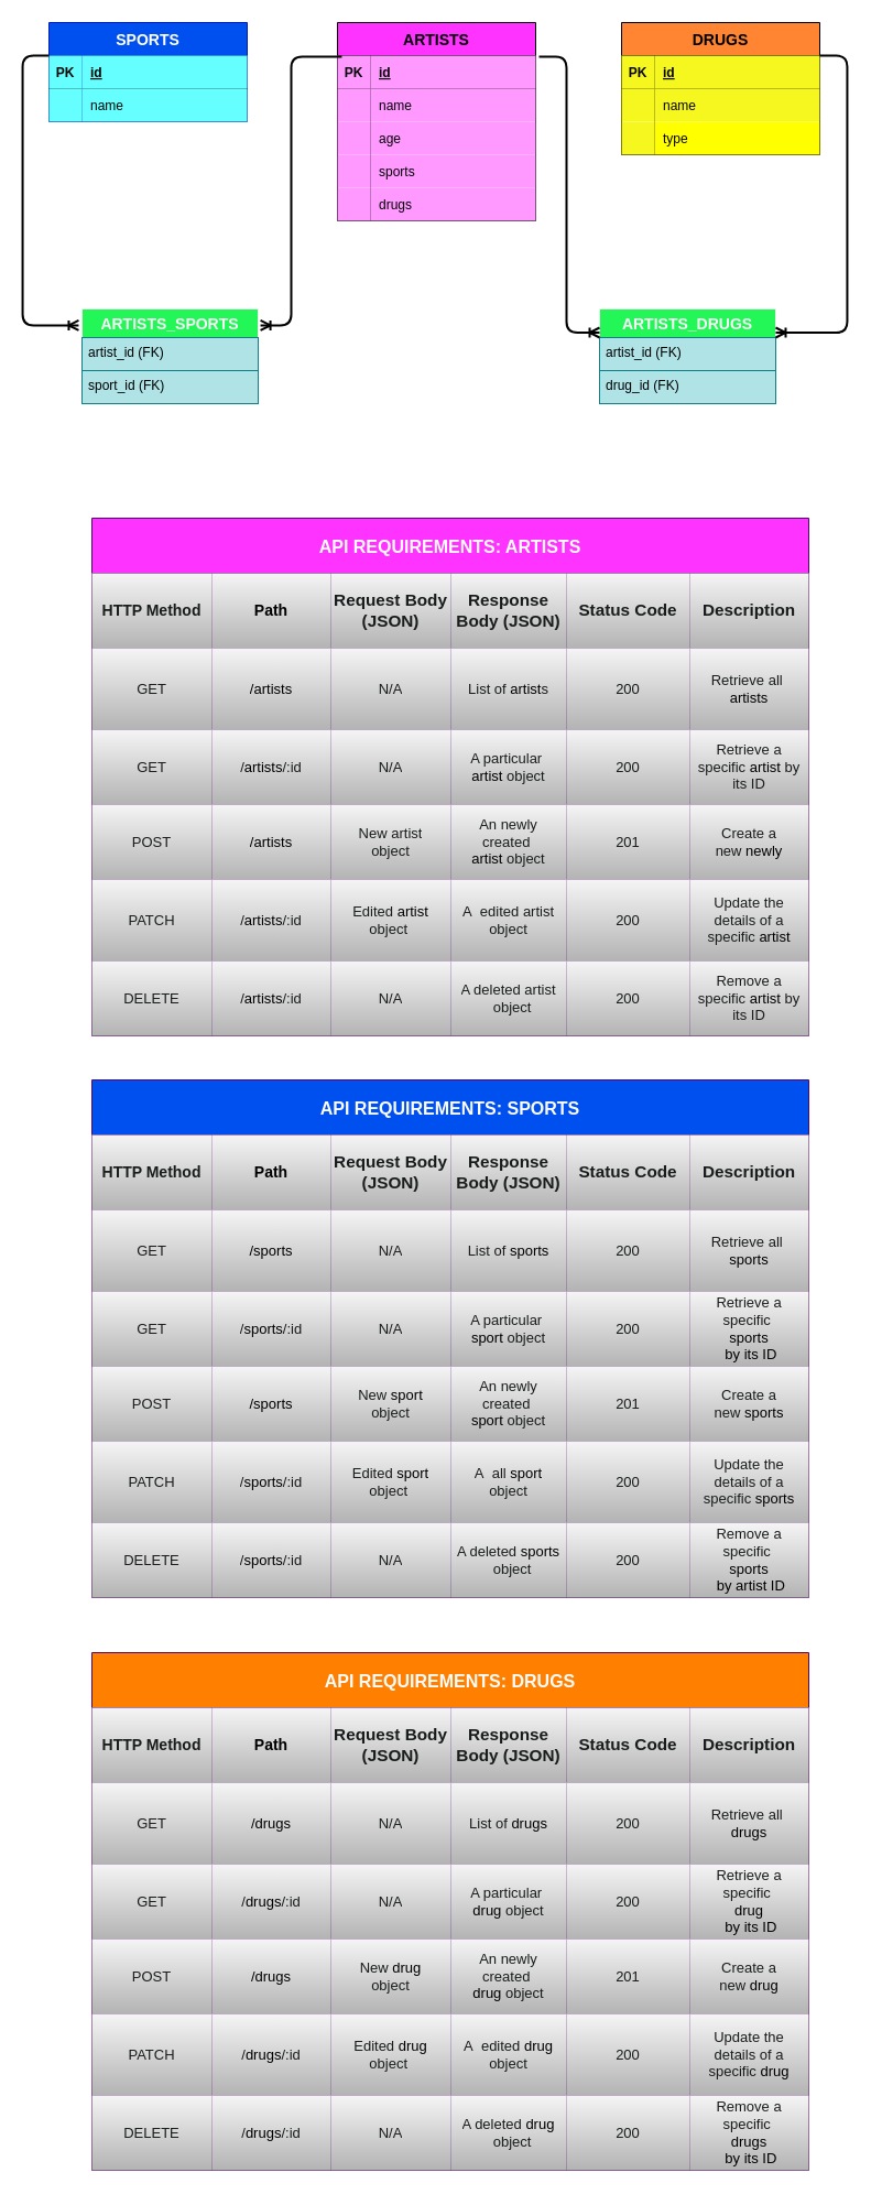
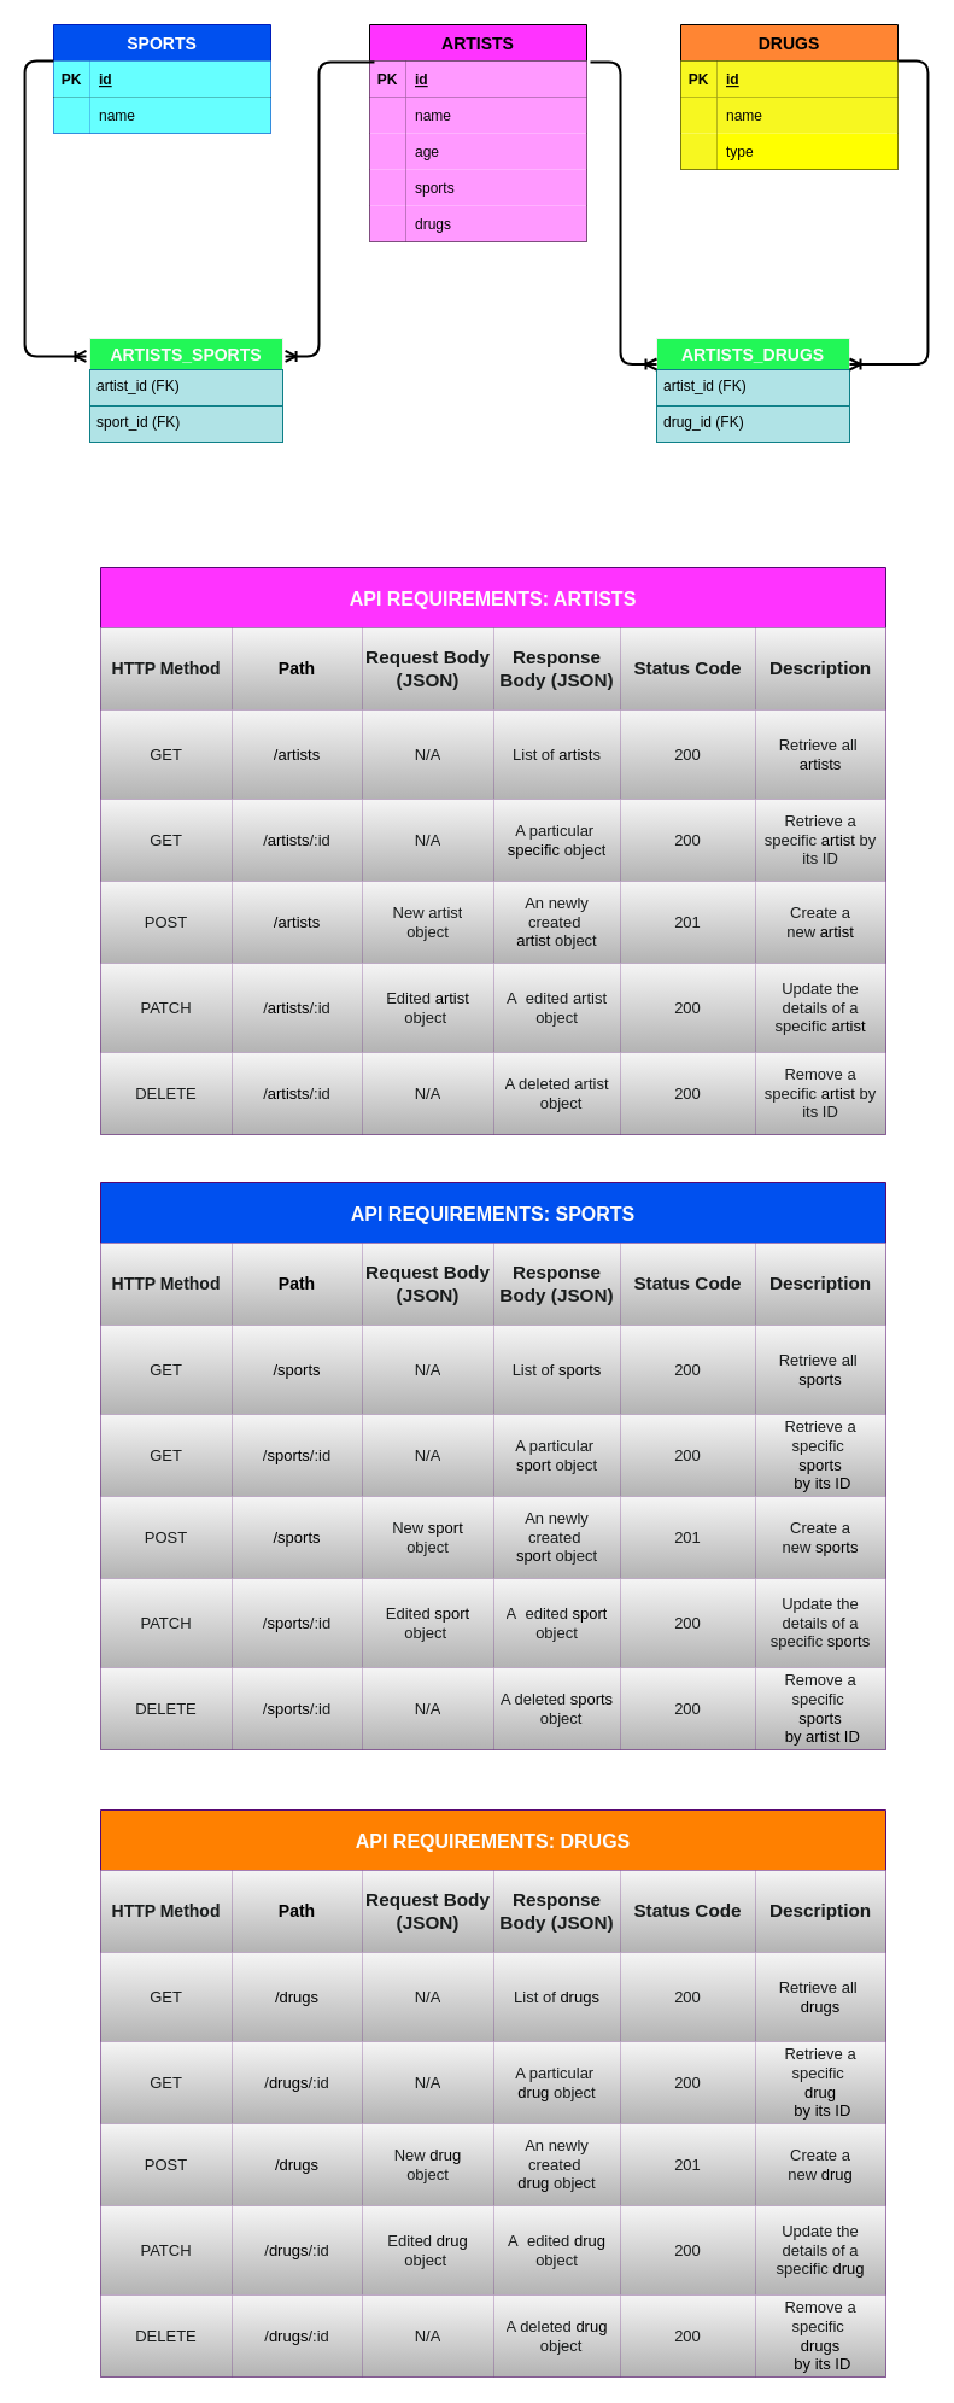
- <mxCell id="64" value="&lt;span style=&quot;color: rgb(25, 28, 28); font-size: 13px; text-align: start;&quot;&gt;A particular&amp;nbsp;&lt;br&gt;&lt;/span&gt;artist&lt;span style=&quot;color: rgb(25, 28, 28); font-size: 13px; text-align: start;&quot;&gt;&amp;nbsp;object&lt;/span&gt;" style="shape=partialRectangle;html=1;whiteSpace=wrap;connectable=0;overflow=hidden;fillColor=#f5f5f5;top=0;left=0;bottom=0;right=0;pointerEvents=1;labelBackgroundColor=none;strokeColor=#666666;fontSize=13;gradientColor=#b3b3b3;fontColor=#000000;fontFamily=Helvetica;" parent="60" vertex="1"><mxGeometry x="326" width="105" height="68" as="geometry"><mxRectangle width="105" height="68" as="alternateBounds" /></mxGeometry></mxCell>
+ <mxCell id="64" value="&lt;span style=&quot;color: rgb(25, 28, 28); font-size: 13px; text-align: start;&quot;&gt;A particular&amp;nbsp;&lt;br&gt;&lt;/span&gt;specific&lt;span style=&quot;color: rgb(25, 28, 28); font-size: 13px; text-align: start;&quot;&gt;&amp;nbsp;object&lt;/span&gt;" style="shape=partialRectangle;html=1;whiteSpace=wrap;connectable=0;overflow=hidden;fillColor=#f5f5f5;top=0;left=0;bottom=0;right=0;pointerEvents=1;labelBackgroundColor=none;strokeColor=#666666;fontSize=13;gradientColor=#b3b3b3;fontColor=#000000;fontFamily=Helvetica;" parent="60" vertex="1"><mxGeometry x="326" width="105" height="68" as="geometry"><mxRectangle width="105" height="68" as="alternateBounds" /></mxGeometry></mxCell>
- <mxCell id="73" value="&lt;span style=&quot;color: rgb(25, 28, 28); font-size: 13px; text-align: start;&quot;&gt;Create a new&amp;nbsp;&lt;/span&gt;newly" style="shape=partialRectangle;html=1;whiteSpace=wrap;connectable=0;overflow=hidden;fillColor=#f5f5f5;top=0;left=0;bottom=0;right=0;pointerEvents=1;labelBackgroundColor=none;strokeColor=#666666;fontSize=13;gradientColor=#b3b3b3;fontColor=#000000;fontFamily=Helvetica;" parent="67" vertex="1"><mxGeometry x="543" width="108" height="68" as="geometry"><mxRectangle width="108" height="68" as="alternateBounds" /></mxGeometry></mxCell>
+ <mxCell id="73" value="&lt;span style=&quot;color: rgb(25, 28, 28); font-size: 13px; text-align: start;&quot;&gt;Create a new&amp;nbsp;&lt;/span&gt;artist" style="shape=partialRectangle;html=1;whiteSpace=wrap;connectable=0;overflow=hidden;fillColor=#f5f5f5;top=0;left=0;bottom=0;right=0;pointerEvents=1;labelBackgroundColor=none;strokeColor=#666666;fontSize=13;gradientColor=#b3b3b3;fontColor=#000000;fontFamily=Helvetica;" parent="67" vertex="1"><mxGeometry x="543" width="108" height="68" as="geometry"><mxRectangle width="108" height="68" as="alternateBounds" /></mxGeometry></mxCell>
- <mxCell id="121" value="&lt;span style=&quot;color: rgb(25, 28, 28); font-size: 13px; text-align: start;&quot;&gt;A&amp;nbsp;&lt;/span&gt;&lt;span style=&quot;color: rgb(25, 28, 28); font-size: 13px; text-align: start;&quot;&gt;&amp;nbsp;all&amp;nbsp;&lt;/span&gt;&lt;span style=&quot;text-align: start;&quot;&gt;sport&lt;/span&gt;&lt;span style=&quot;color: rgb(25, 28, 28); font-size: 13px; text-align: start;&quot;&gt;&lt;br&gt;object&lt;/span&gt;" style="shape=partialRectangle;html=1;whiteSpace=wrap;connectable=0;overflow=hidden;fillColor=#f5f5f5;top=0;left=0;bottom=0;right=0;pointerEvents=1;labelBackgroundColor=none;strokeColor=#666666;fontSize=13;gradientColor=#b3b3b3;fontColor=#000000;fontFamily=Helvetica;" parent="117" vertex="1"><mxGeometry x="326" width="105" height="74" as="geometry"><mxRectangle width="105" height="74" as="alternateBounds" /></mxGeometry></mxCell>
+ <mxCell id="121" value="&lt;span style=&quot;color: rgb(25, 28, 28); font-size: 13px; text-align: start;&quot;&gt;A&amp;nbsp;&lt;/span&gt;&lt;span style=&quot;color: rgb(25, 28, 28); font-size: 13px; text-align: start;&quot;&gt;&amp;nbsp;edited&amp;nbsp;&lt;/span&gt;&lt;span style=&quot;text-align: start;&quot;&gt;sport&lt;/span&gt;&lt;span style=&quot;color: rgb(25, 28, 28); font-size: 13px; text-align: start;&quot;&gt;&lt;br&gt;object&lt;/span&gt;" style="shape=partialRectangle;html=1;whiteSpace=wrap;connectable=0;overflow=hidden;fillColor=#f5f5f5;top=0;left=0;bottom=0;right=0;pointerEvents=1;labelBackgroundColor=none;strokeColor=#666666;fontSize=13;gradientColor=#b3b3b3;fontColor=#000000;fontFamily=Helvetica;" parent="117" vertex="1"><mxGeometry x="326" width="105" height="74" as="geometry"><mxRectangle width="105" height="74" as="alternateBounds" /></mxGeometry></mxCell>
